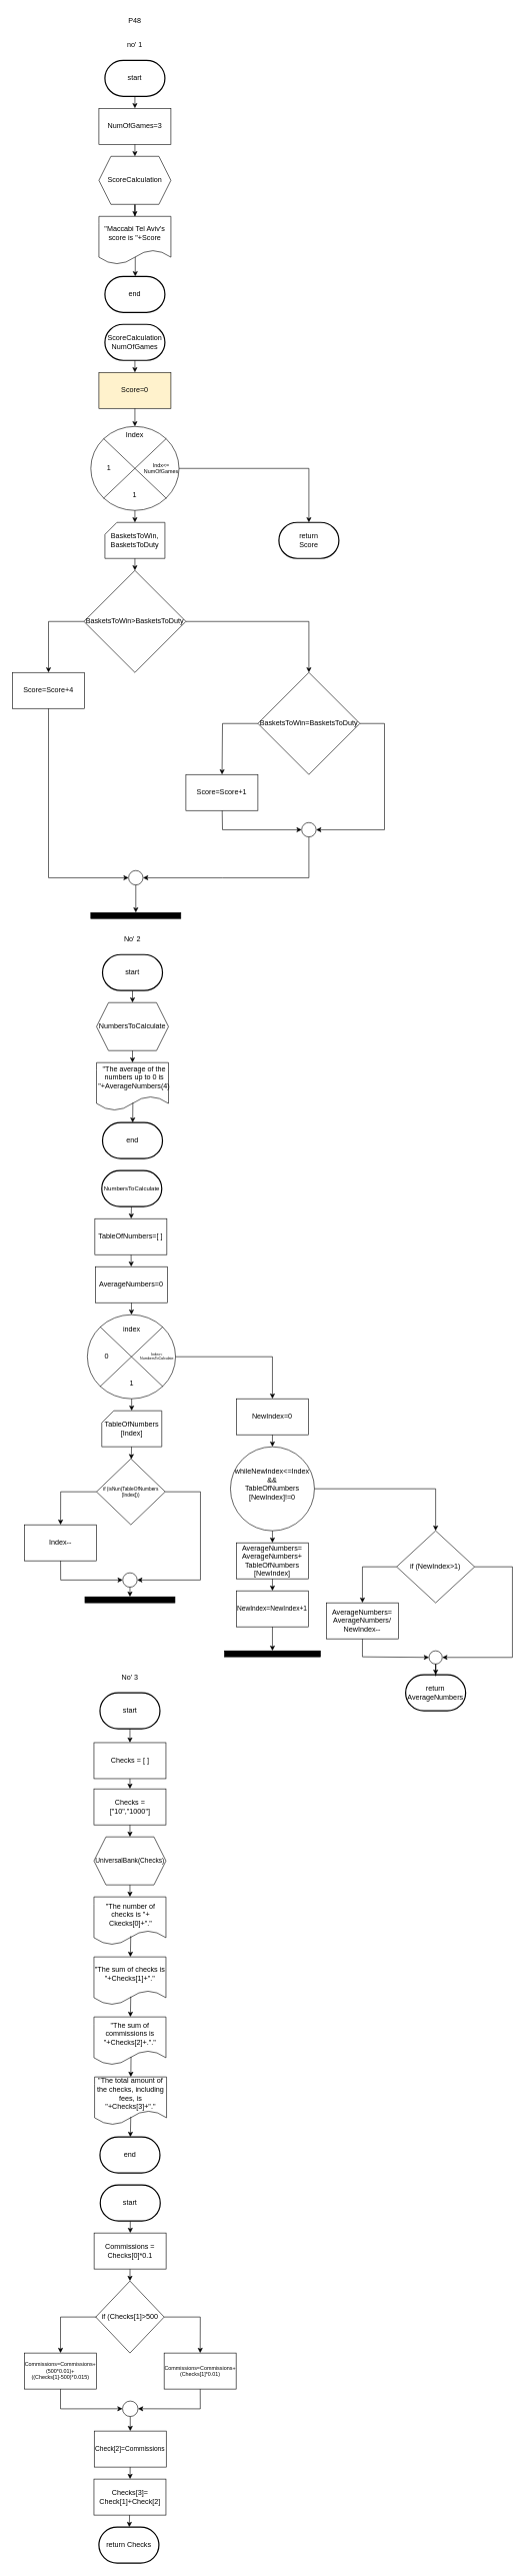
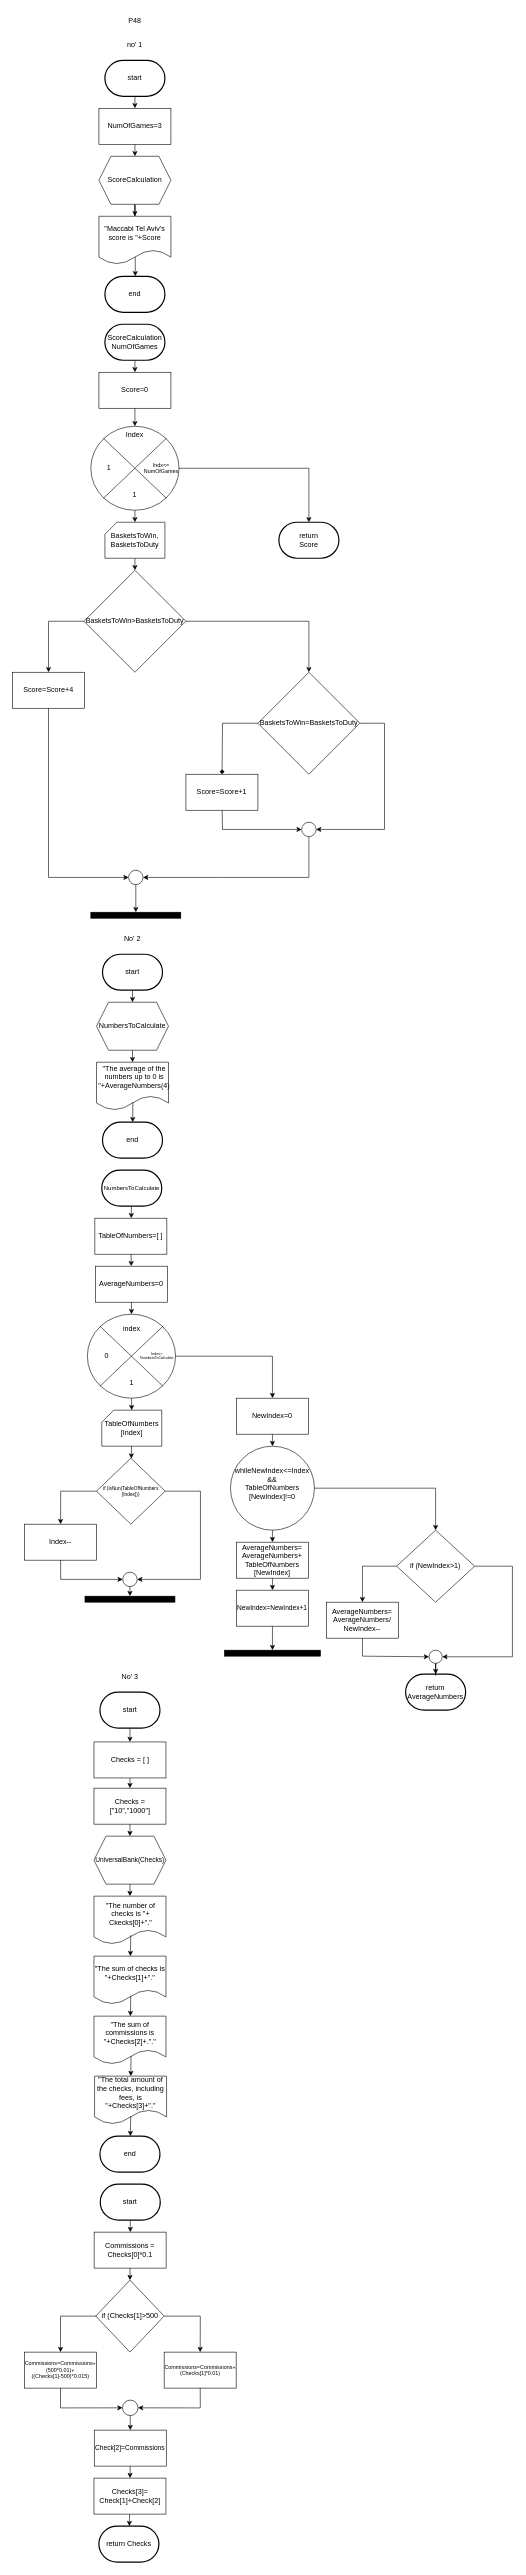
- <mxCell id="14" value="Score=0" style="rounded=0;whiteSpace=wrap;html=1;fillColor=#fff2cc;" parent="1" vertex="1"><mxGeometry x="164" y="620" width="120" height="60" as="geometry" /></mxCell>
+ <mxCell id="14" value="Score=0" style="rounded=0;whiteSpace=wrap;html=1;" parent="1" vertex="1"><mxGeometry x="164" y="620" width="120" height="60" as="geometry" /></mxCell>
- <mxCell id="32" value="" style="endArrow=classic;html=1;rounded=0;exitX=0;exitY=0.5;exitDx=0;exitDy=0;" parent="1" source="24" target="27" edge="1"><mxGeometry width="50" height="50" relative="1" as="geometry"><mxPoint x="330" y="1240" as="sourcePoint" /><mxPoint x="380" y="1190" as="targetPoint" /><Array as="points"><mxPoint x="370" y="1205" /></Array></mxGeometry></mxCell>
+ <mxCell id="32" value="" style="endArrow=diamond;html=1;rounded=0;exitX=0;exitY=0.5;exitDx=0;exitDy=0;" parent="1" source="24" target="27" edge="1"><mxGeometry width="50" height="50" relative="1" as="geometry"><mxPoint x="330" y="1240" as="sourcePoint" /><mxPoint x="380" y="1190" as="targetPoint" /><Array as="points"><mxPoint x="370" y="1205" /></Array></mxGeometry></mxCell>
